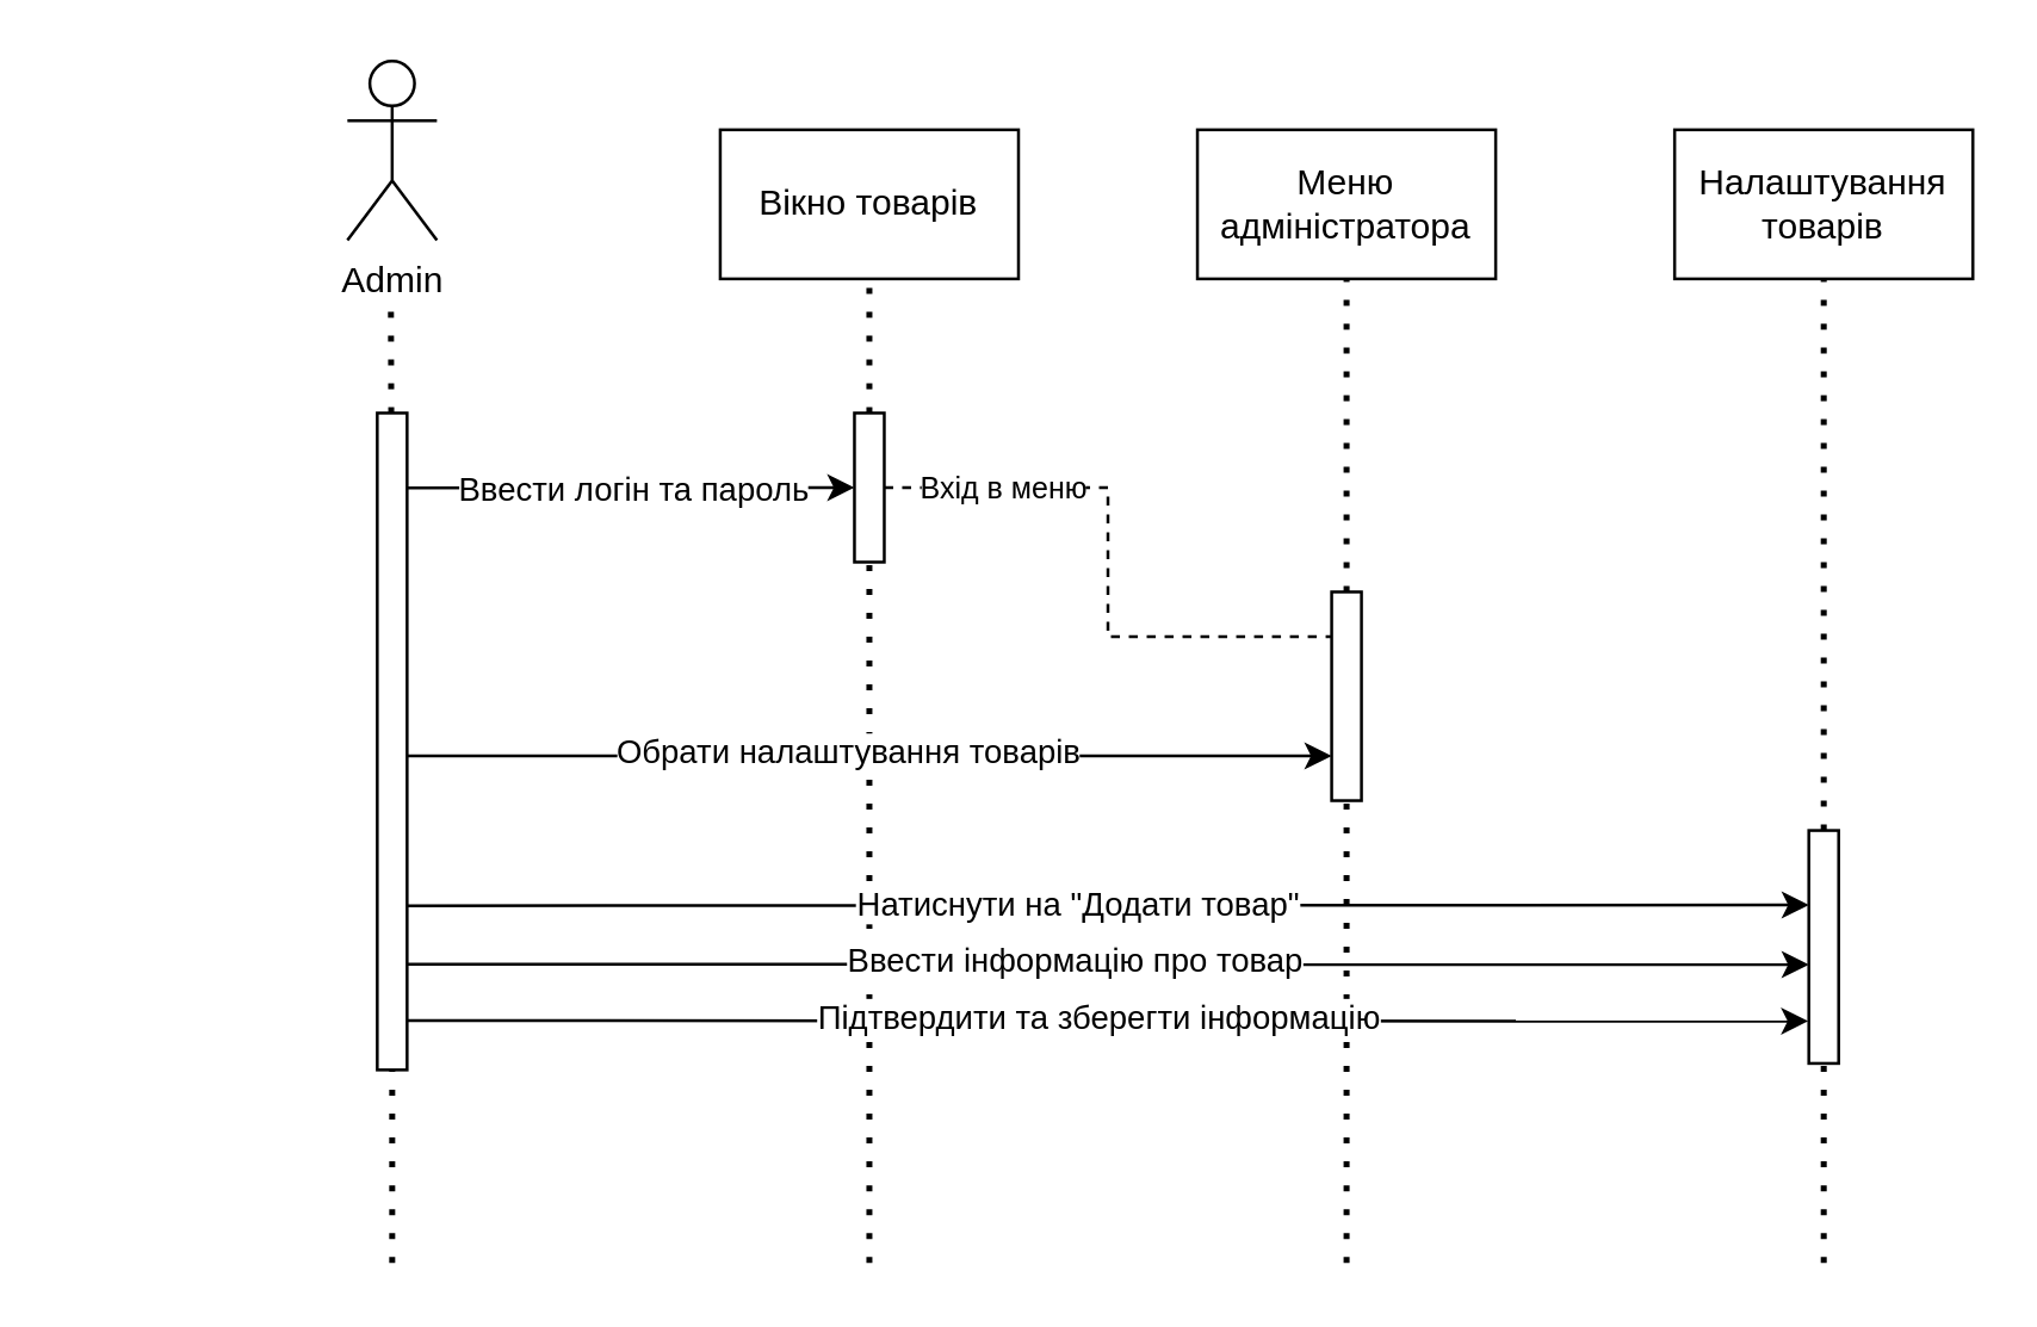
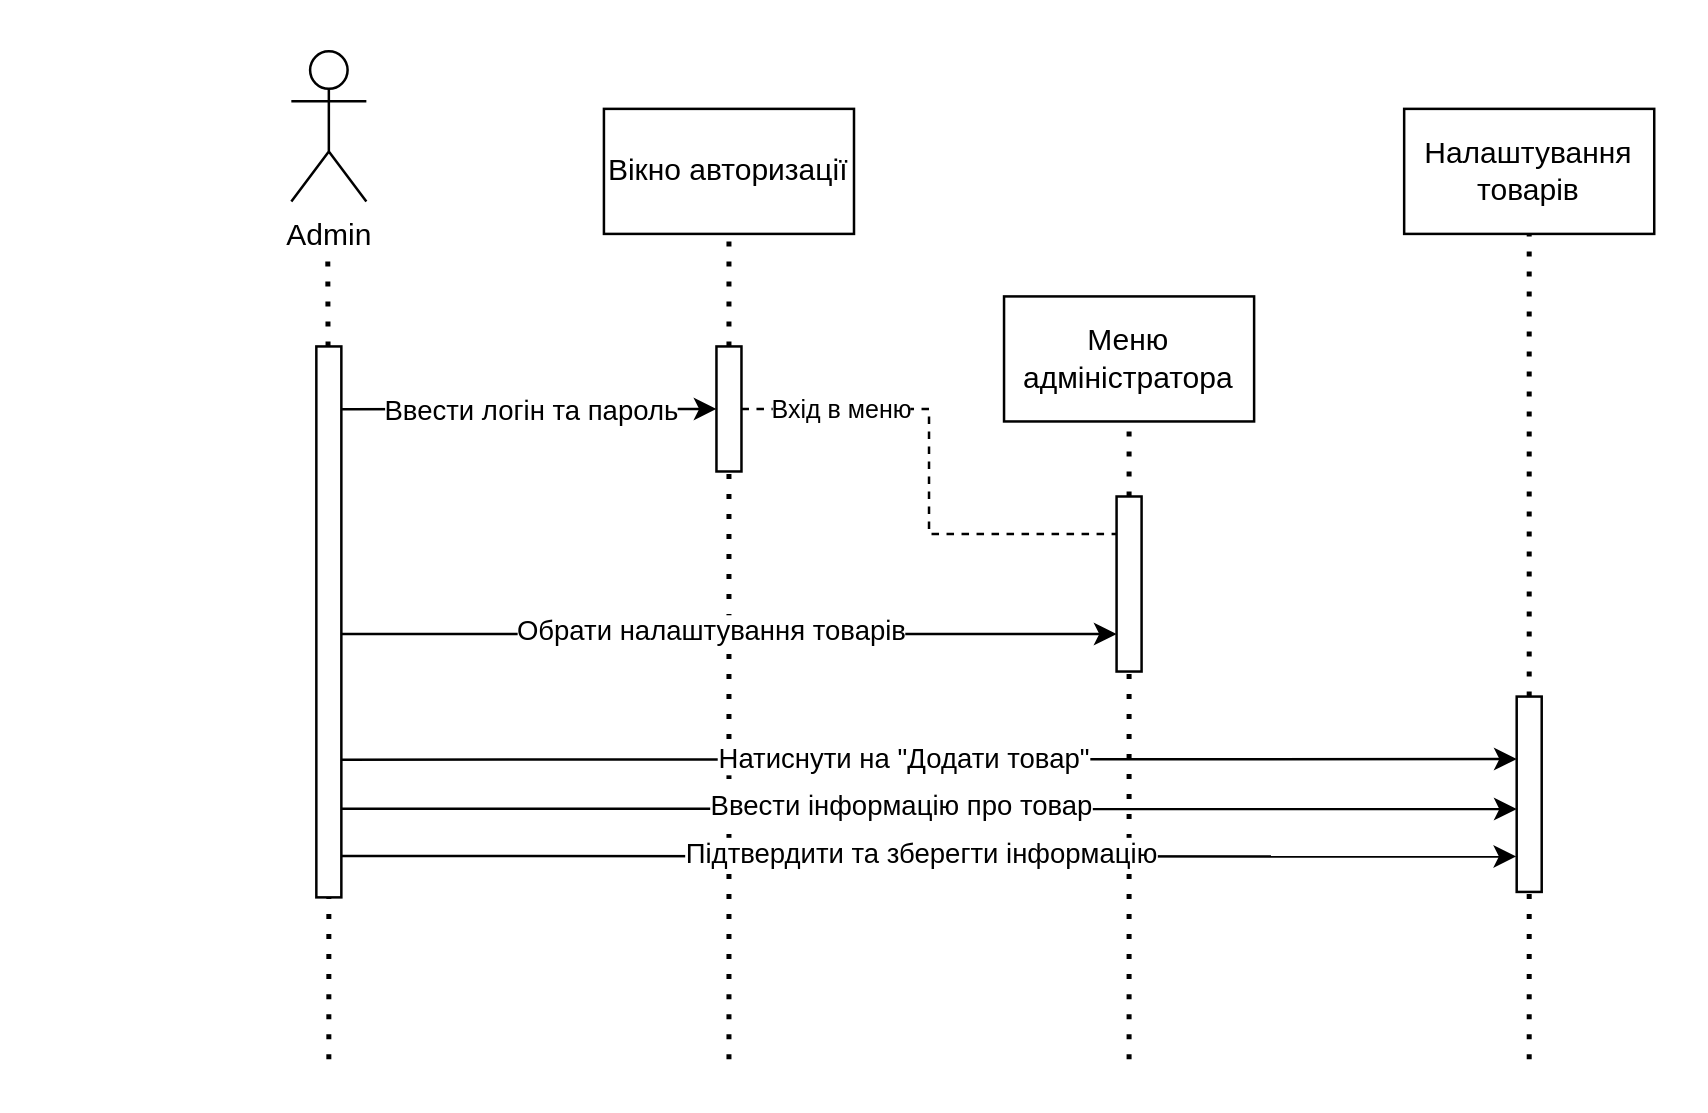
- <mxCell id="12" value="Вікно товарів" style="rounded=0;whiteSpace=wrap;html=1;" parent="1" vertex="1"><mxGeometry x="241" y="43" width="100" height="50" as="geometry" /></mxCell>
+ <mxCell id="12" value="Вікно авторизації" style="rounded=0;whiteSpace=wrap;html=1;" parent="1" vertex="1"><mxGeometry x="241" y="43" width="100" height="50" as="geometry" /></mxCell>
- <mxCell id="13" value="Меню адміністратора" style="rounded=0;whiteSpace=wrap;html=1;" parent="1" vertex="1"><mxGeometry x="401" y="43" width="100" height="50" as="geometry" /></mxCell>
+ <mxCell id="13" value="Меню адміністратора" style="rounded=0;whiteSpace=wrap;html=1;" parent="1" vertex="1"><mxGeometry x="401" y="118" width="100" height="50" as="geometry" /></mxCell>
